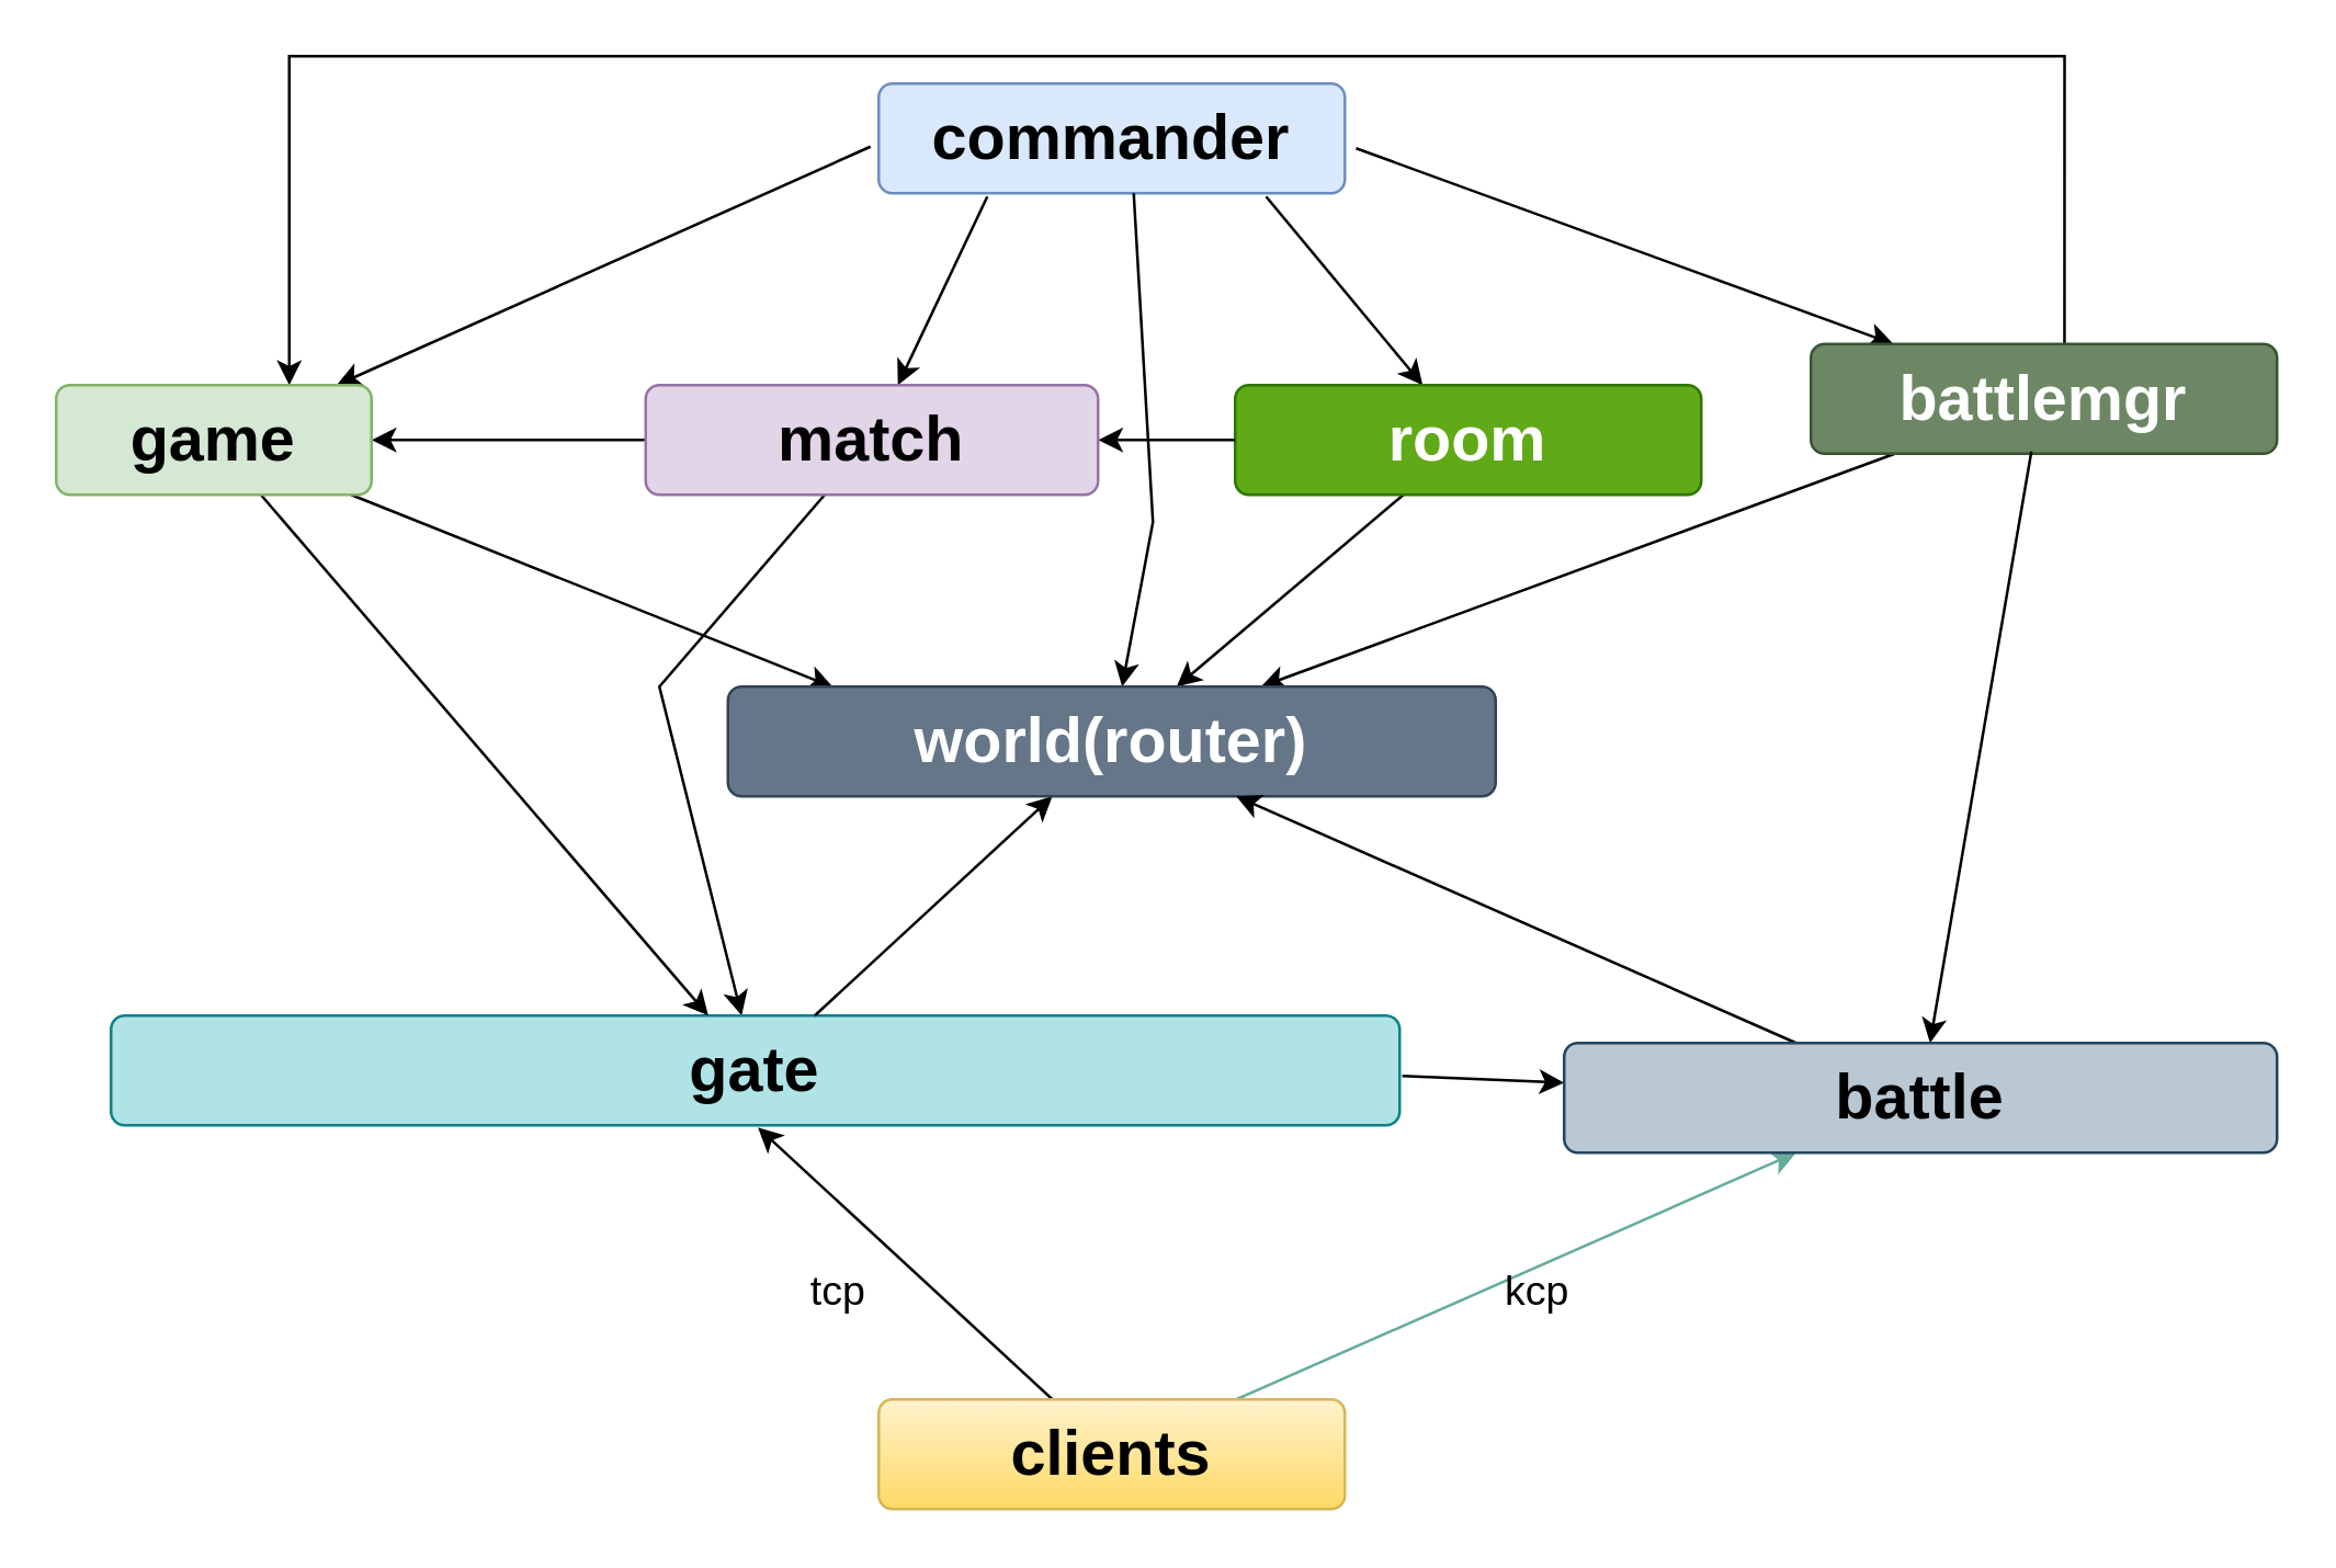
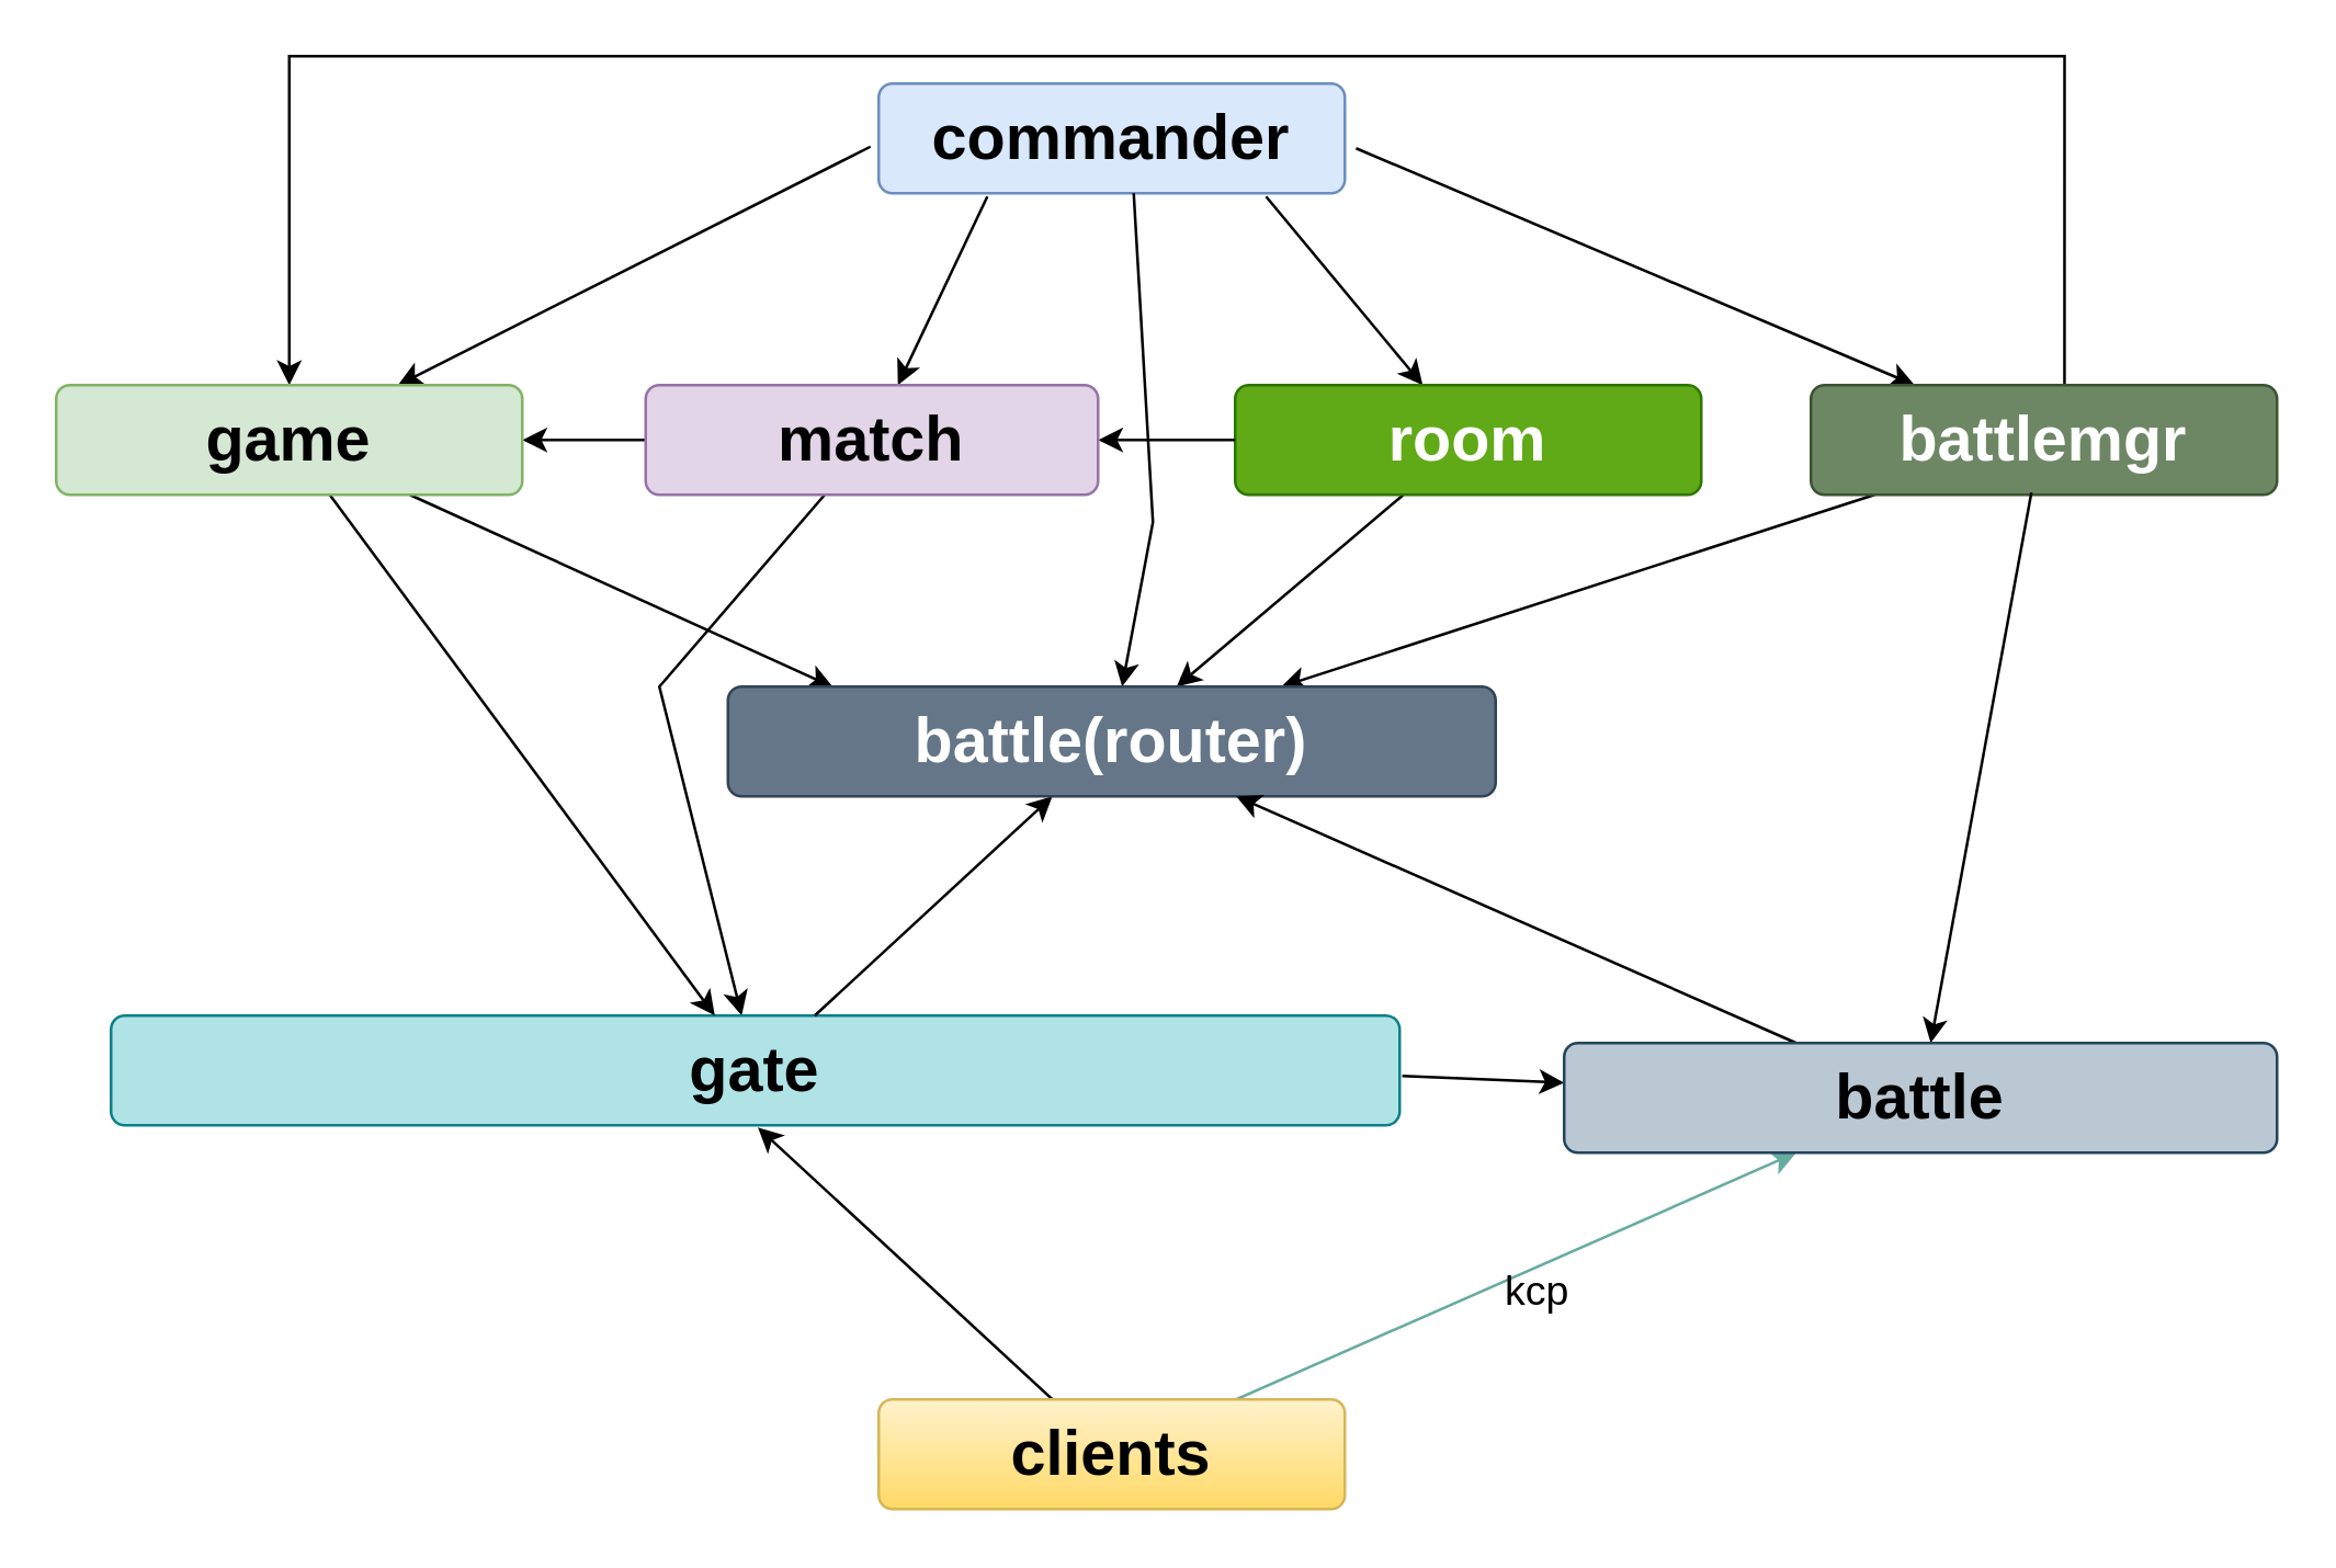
- <mxCell id="16" value="&lt;span style=&quot;font-size: 23px&quot;&gt;battlemgr&lt;/span&gt;" style="html=1;shadow=0;dashed=0;shape=mxgraph.bootstrap.rrect;rSize=5;strokeWidth=1;whiteSpace=wrap;align=center;verticalAlign=middle;spacingLeft=0;fontStyle=1;fontSize=14;spacing=5;fillColor=#6d8764;strokeColor=#3A5431;fontColor=#ffffff;" parent="1" vertex="1"><mxGeometry x="660" y="125" width="170" height="40" as="geometry" /></mxCell>
+ <mxCell id="16" value="&lt;span style=&quot;font-size: 23px&quot;&gt;battlemgr&lt;/span&gt;" style="html=1;shadow=0;dashed=0;shape=mxgraph.bootstrap.rrect;rSize=5;strokeWidth=1;whiteSpace=wrap;align=center;verticalAlign=middle;spacingLeft=0;fontStyle=1;fontSize=14;spacing=5;fillColor=#6d8764;strokeColor=#3A5431;fontColor=#ffffff;" parent="1" vertex="1"><mxGeometry x="660" y="140" width="170" height="40" as="geometry" /></mxCell>
- <mxCell id="13" value="&lt;span style=&quot;font-size: 23px&quot;&gt;game&lt;/span&gt;" style="html=1;shadow=0;dashed=0;shape=mxgraph.bootstrap.rrect;rSize=5;strokeWidth=1;whiteSpace=wrap;align=center;verticalAlign=middle;spacingLeft=0;fontStyle=1;fontSize=14;spacing=5;fillColor=#d5e8d4;strokeColor=#82b366;" parent="1" vertex="1"><mxGeometry x="20" y="140" width="115" height="40" as="geometry" /></mxCell>
+ <mxCell id="13" value="&lt;span style=&quot;font-size: 23px&quot;&gt;game&lt;/span&gt;" style="html=1;shadow=0;dashed=0;shape=mxgraph.bootstrap.rrect;rSize=5;strokeWidth=1;whiteSpace=wrap;align=center;verticalAlign=middle;spacingLeft=0;fontStyle=1;fontSize=14;spacing=5;fillColor=#d5e8d4;strokeColor=#82b366;" parent="1" vertex="1"><mxGeometry x="20" y="140" width="170" height="40" as="geometry" /></mxCell>
- <mxCell id="19" value="&lt;span style=&quot;font-size: 23px&quot;&gt;world(router)&lt;/span&gt;" style="html=1;shadow=0;dashed=0;shape=mxgraph.bootstrap.rrect;rSize=5;strokeWidth=1;whiteSpace=wrap;align=center;verticalAlign=middle;spacingLeft=0;fontStyle=1;fontSize=14;spacing=5;fillColor=#647687;strokeColor=#314354;fontColor=#ffffff;" parent="1" vertex="1"><mxGeometry x="265" y="250" width="280" height="40" as="geometry" /></mxCell>
+ <mxCell id="19" value="&lt;span style=&quot;font-size: 23px&quot;&gt;battle(router)&lt;/span&gt;" style="html=1;shadow=0;dashed=0;shape=mxgraph.bootstrap.rrect;rSize=5;strokeWidth=1;whiteSpace=wrap;align=center;verticalAlign=middle;spacingLeft=0;fontStyle=1;fontSize=14;spacing=5;fillColor=#647687;strokeColor=#314354;fontColor=#ffffff;" parent="1" vertex="1"><mxGeometry x="265" y="250" width="280" height="40" as="geometry" /></mxCell>
- <mxCell id="31" value="&lt;font style=&quot;font-size: 15px&quot;&gt;tcp&lt;/font&gt;" style="text;html=1;resizable=0;autosize=1;align=center;verticalAlign=middle;points=[];fillColor=none;strokeColor=none;rounded=0;" parent="1" vertex="1"><mxGeometry x="285" y="460" width="40" height="20" as="geometry" /></mxCell>
